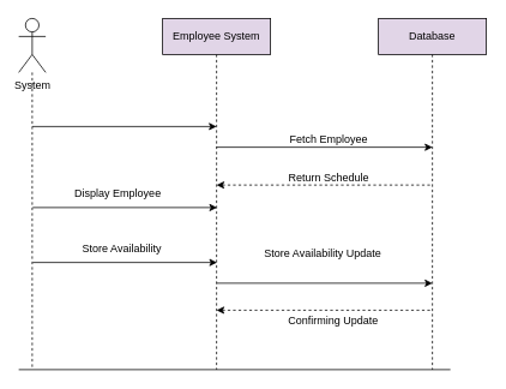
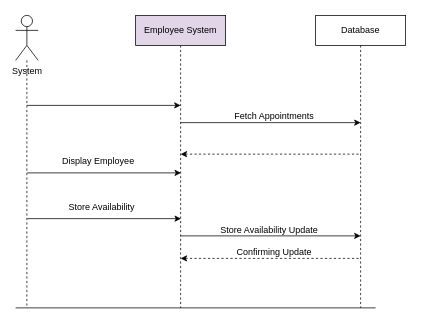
- <mxCell id="7" value="Database" style="rounded=0;whiteSpace=wrap;html=1;fillColor=#e1d5e7;" vertex="1" parent="1"><mxGeometry x="420" y="20" width="120" height="40" as="geometry" /></mxCell>
+ <mxCell id="7" value="Database" style="rounded=0;whiteSpace=wrap;html=1;" vertex="1" parent="1"><mxGeometry x="420" y="20" width="120" height="40" as="geometry" /></mxCell>
- <mxCell id="10" value="Fetch Employee" style="text;html=1;strokeColor=none;fillColor=none;align=center;verticalAlign=middle;whiteSpace=wrap;rounded=0;" vertex="1" parent="1"><mxGeometry x="310" y="140" width="110" height="30" as="geometry" /></mxCell>
+ <mxCell id="10" value="Fetch Appointments" style="text;html=1;strokeColor=none;fillColor=none;align=center;verticalAlign=middle;whiteSpace=wrap;rounded=0;" vertex="1" parent="1"><mxGeometry x="310" y="140" width="110" height="30" as="geometry" /></mxCell>
- <mxCell id="12" value="Return Schedule" style="text;html=1;strokeColor=none;fillColor=none;align=center;verticalAlign=middle;whiteSpace=wrap;rounded=0;" vertex="1" parent="1"><mxGeometry x="310" y="182" width="110" height="30" as="geometry" /></mxCell>
- <mxCell id="17" value="Store Availability Update&amp;nbsp;" style="text;html=1;strokeColor=none;fillColor=none;align=center;verticalAlign=middle;whiteSpace=wrap;rounded=0;" vertex="1" parent="1"><mxGeometry x="290" y="266" width="140" height="30" as="geometry" /></mxCell>
+ <mxCell id="17" value="Store Availability Update&amp;nbsp;" style="text;html=1;strokeColor=none;fillColor=none;align=center;verticalAlign=middle;whiteSpace=wrap;rounded=0;" vertex="1" parent="1"><mxGeometry x="290" y="291" width="140" height="30" as="geometry" /></mxCell>
- <mxCell id="19" value="Confirming Update" style="text;html=1;strokeColor=none;fillColor=none;align=center;verticalAlign=middle;whiteSpace=wrap;rounded=0;" vertex="1" parent="1"><mxGeometry x="315" y="341" width="110" height="30" as="geometry" /></mxCell>
+ <mxCell id="19" value="Confirming Update" style="text;html=1;strokeColor=none;fillColor=none;align=center;verticalAlign=middle;whiteSpace=wrap;rounded=0;" vertex="1" parent="1"><mxGeometry x="310" y="321" width="110" height="30" as="geometry" /></mxCell>
